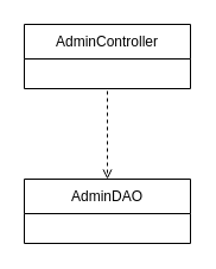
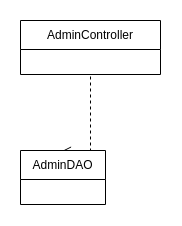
- <mxCell id="4" value="&lt;span style=&quot;font-weight: normal;&quot;&gt;AdminDAO&lt;/span&gt;" style="swimlane;fontStyle=1;align=center;verticalAlign=middle;childLayout=stackLayout;horizontal=1;startSize=29;horizontalStack=0;resizeParent=1;resizeParentMax=0;resizeLast=0;collapsible=0;marginBottom=0;html=1;whiteSpace=wrap;" parent="1" vertex="1"><mxGeometry x="20" y="150" width="140" height="54" as="geometry" /></mxCell>
+ <mxCell id="4" value="&lt;span style=&quot;font-weight: normal;&quot;&gt;AdminDAO&lt;/span&gt;" style="swimlane;fontStyle=1;align=center;verticalAlign=middle;childLayout=stackLayout;horizontal=1;startSize=29;horizontalStack=0;resizeParent=1;resizeParentMax=0;resizeLast=0;collapsible=0;marginBottom=0;html=1;whiteSpace=wrap;" parent="1" vertex="1"><mxGeometry x="20" y="150" width="85" height="54" as="geometry" /></mxCell>
